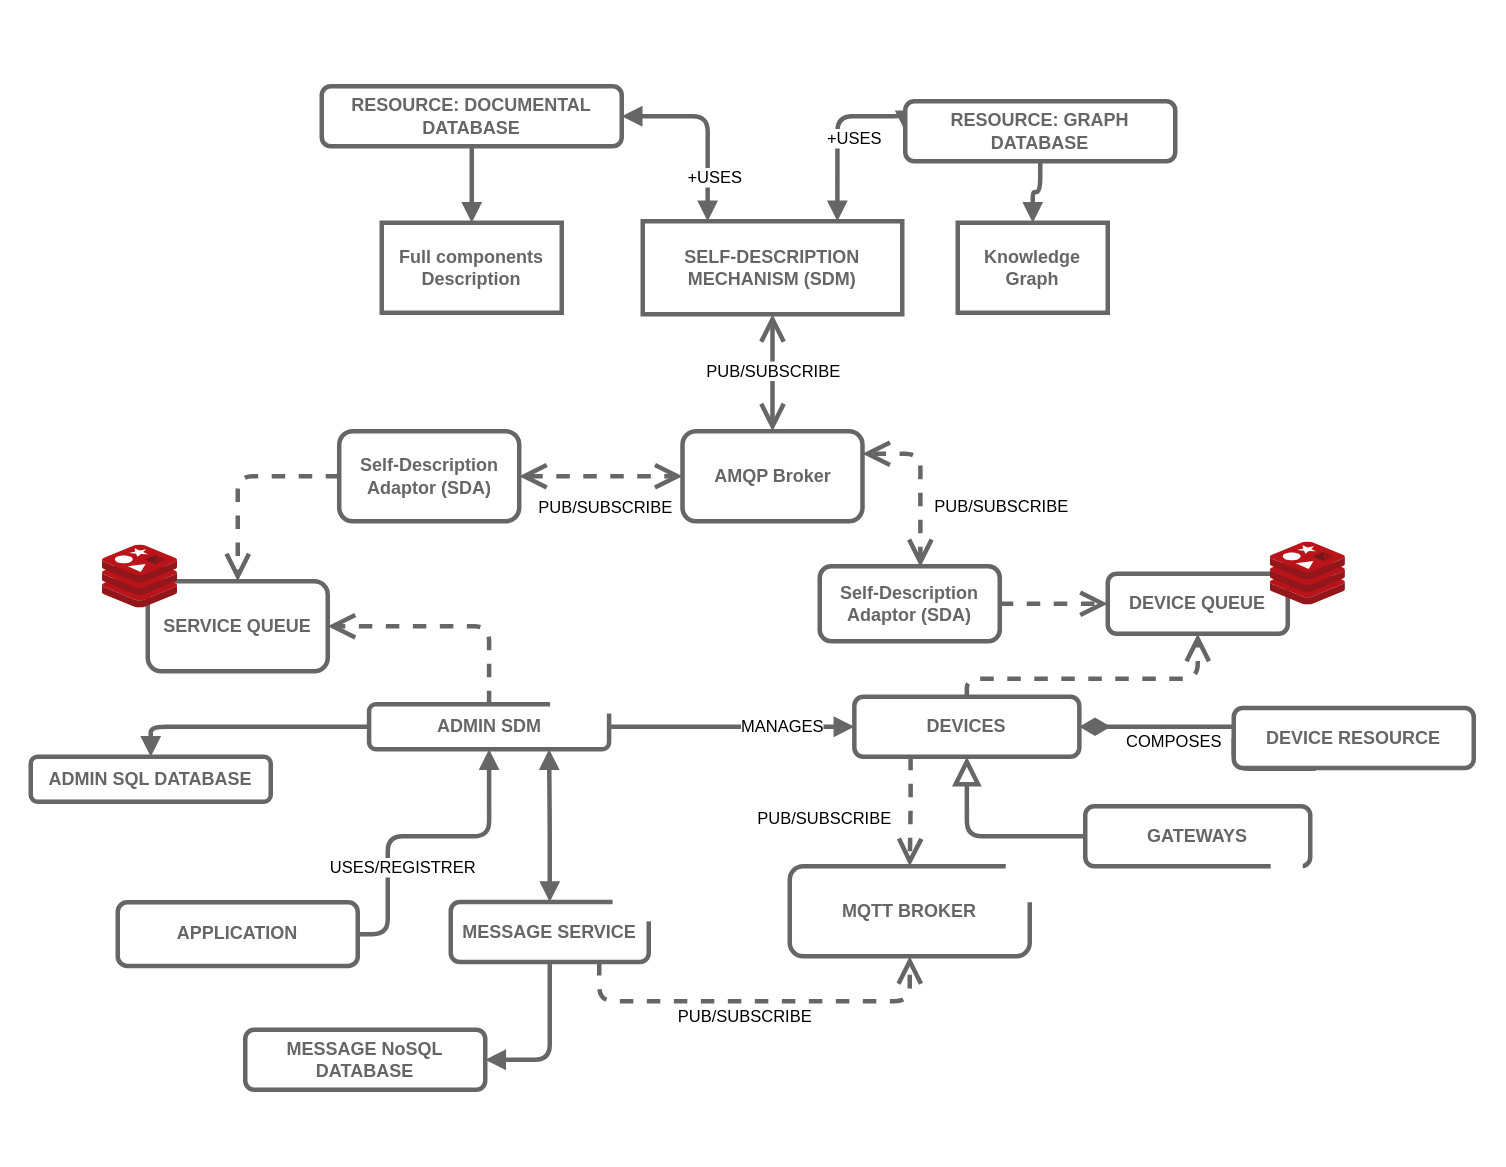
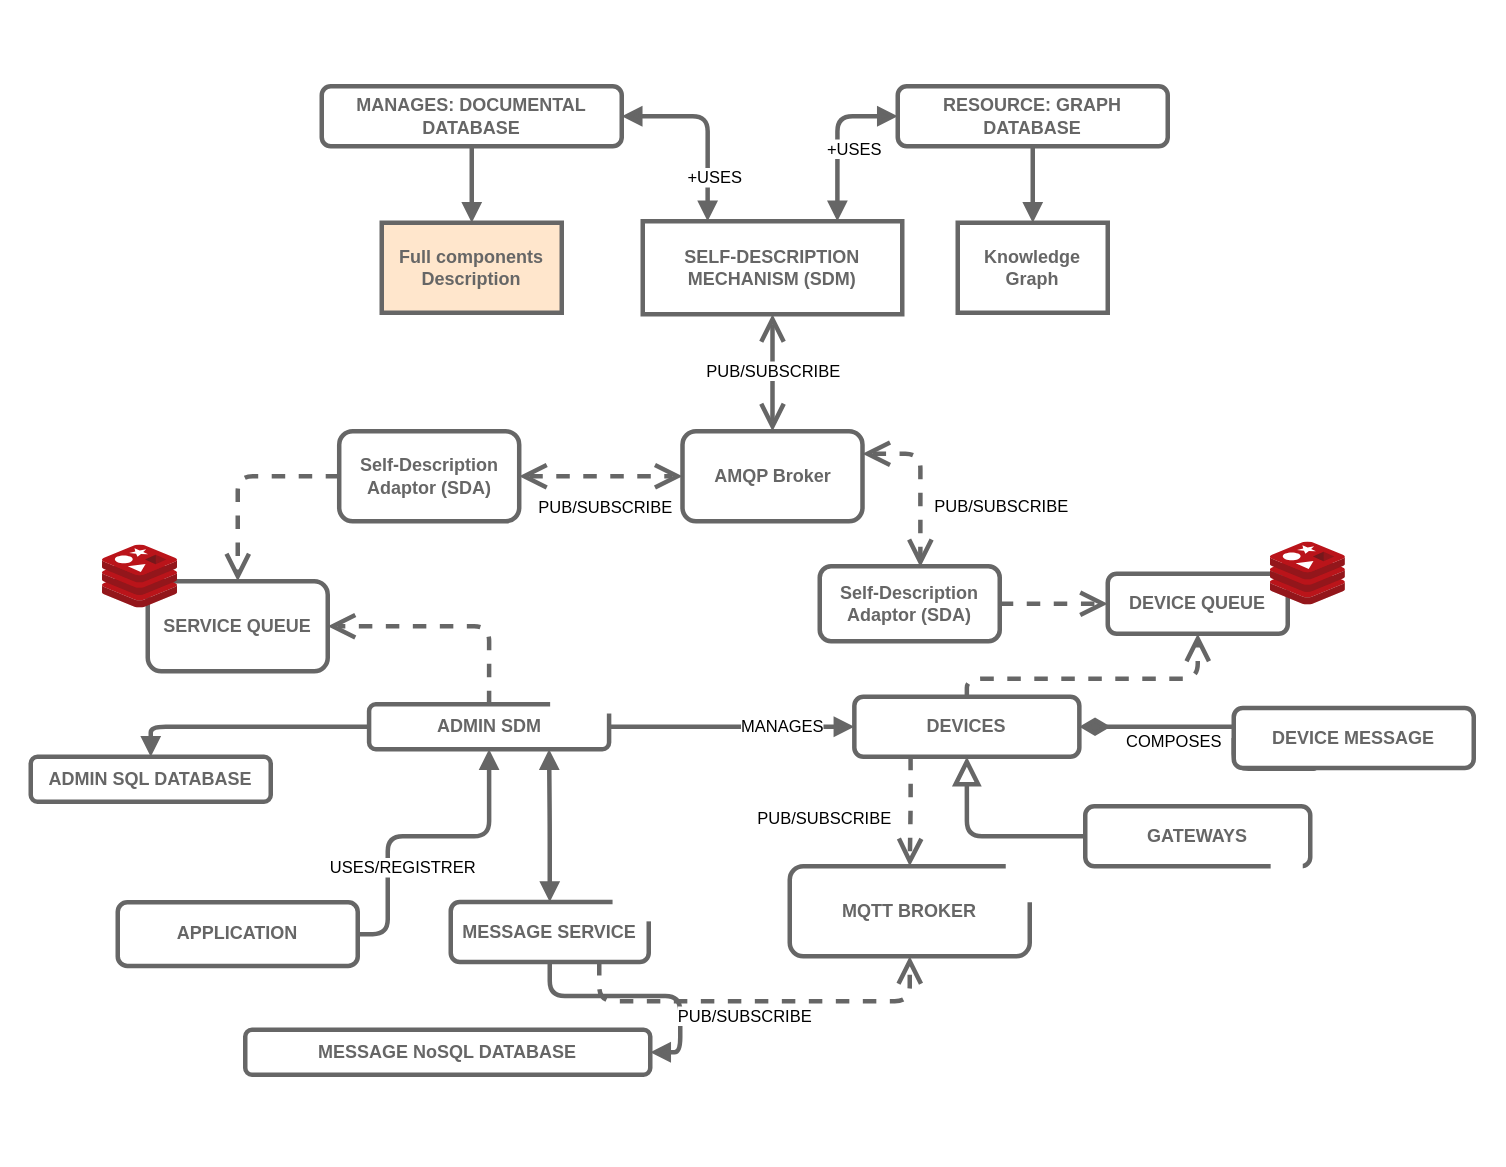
- <mxCell id="15" value="RESOURCE: DOCUMENTAL&lt;br&gt;DATABASE" style="rounded=1;whiteSpace=wrap;html=1;fontColor=#666666;strokeColor=#666666;strokeWidth=3;fontStyle=1" parent="1" vertex="1"><mxGeometry x="214" y="57" width="200" height="40" as="geometry" /></mxCell>
+ <mxCell id="15" value="MANAGES: DOCUMENTAL&lt;br&gt;DATABASE" style="rounded=1;whiteSpace=wrap;html=1;fontColor=#666666;strokeColor=#666666;strokeWidth=3;fontStyle=1" parent="1" vertex="1"><mxGeometry x="214" y="57" width="200" height="40" as="geometry" /></mxCell>
- <mxCell id="9" value="RESOURCE: GRAPH&lt;br&gt;DATABASE" style="rounded=1;whiteSpace=wrap;html=1;fontColor=#666666;strokeColor=#666666;strokeWidth=3;fontStyle=1" parent="1" vertex="1"><mxGeometry x="603" y="67" width="180" height="40" as="geometry" /></mxCell>
+ <mxCell id="9" value="RESOURCE: GRAPH&lt;br&gt;DATABASE" style="rounded=1;whiteSpace=wrap;html=1;fontColor=#666666;strokeColor=#666666;strokeWidth=3;fontStyle=1" parent="1" vertex="1"><mxGeometry x="598" y="57" width="180" height="40" as="geometry" /></mxCell>
- <mxCell id="43" value="Full components Description" style="rounded=0;whiteSpace=wrap;html=1;fontColor=#666666;fontStyle=1;strokeColor=#666666;strokeWidth=3;" parent="1" vertex="1"><mxGeometry x="254" y="148" width="120" height="60" as="geometry" /></mxCell>
+ <mxCell id="43" value="Full components Description" style="rounded=0;whiteSpace=wrap;html=1;fontColor=#666666;fontStyle=1;strokeColor=#666666;strokeWidth=3;fillColor=#ffe6cc;" parent="1" vertex="1"><mxGeometry x="254" y="148" width="120" height="60" as="geometry" /></mxCell>
- <mxCell id="42" value="DEVICE RESOURCE" style="rounded=1;whiteSpace=wrap;html=1;fontColor=#666666;strokeColor=#666666;strokeWidth=3;fontStyle=1" parent="1" vertex="1"><mxGeometry x="822" y="471.5" width="160" height="40" as="geometry" /></mxCell>
+ <mxCell id="42" value="DEVICE MESSAGE" style="rounded=1;whiteSpace=wrap;html=1;fontColor=#666666;strokeColor=#666666;strokeWidth=3;fontStyle=1" parent="1" vertex="1"><mxGeometry x="822" y="471.5" width="160" height="40" as="geometry" /></mxCell>
- <mxCell id="35" value="MESSAGE NoSQL DATABASE" style="rounded=1;whiteSpace=wrap;html=1;fontColor=#666666;strokeColor=#666666;strokeWidth=3;fontStyle=1" parent="1" vertex="1"><mxGeometry x="163" y="686" width="160" height="40" as="geometry" /></mxCell>
+ <mxCell id="35" value="MESSAGE NoSQL DATABASE" style="rounded=1;whiteSpace=wrap;html=1;fontColor=#666666;strokeColor=#666666;strokeWidth=3;fontStyle=1" parent="1" vertex="1"><mxGeometry x="163" y="686" width="270" height="30" as="geometry" /></mxCell>
